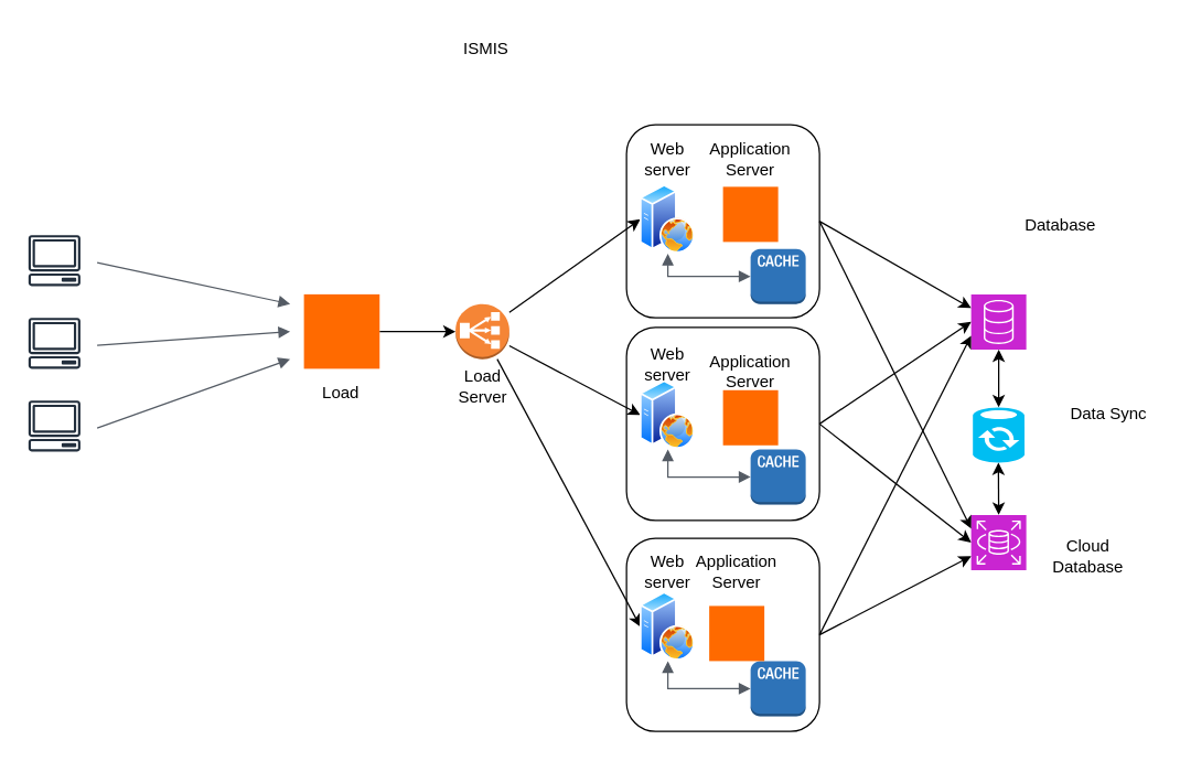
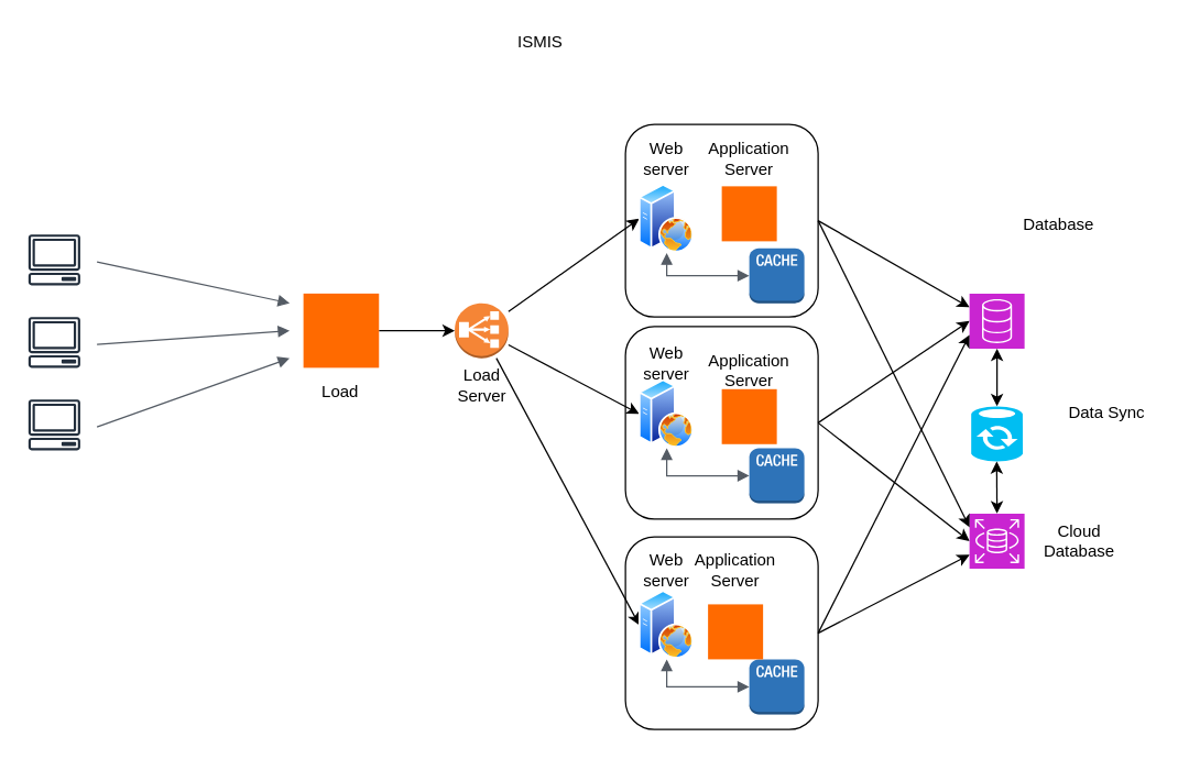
- <mxCell id="28" value="ISMIS&amp;nbsp;" style="text;html=1;align=center;verticalAlign=middle;whiteSpace=wrap;rounded=0;" vertex="1" parent="1"><mxGeometry x="324" y="20" width="60" height="30" as="geometry" /></mxCell>
+ <mxCell id="28" value="ISMIS&amp;nbsp;" style="text;html=1;align=center;verticalAlign=middle;whiteSpace=wrap;rounded=0;" vertex="1" parent="1"><mxGeometry x="364" y="15" width="60" height="30" as="geometry" /></mxCell>
- <mxCell id="41" value="Cloud Database" style="text;html=1;align=center;verticalAlign=middle;whiteSpace=wrap;rounded=0;" vertex="1" parent="1"><mxGeometry x="759" y="388" width="60" height="30" as="geometry" /></mxCell>
+ <mxCell id="41" value="Cloud Database" style="text;html=1;align=center;verticalAlign=middle;whiteSpace=wrap;rounded=0;" vertex="1" parent="1"><mxGeometry x="754" y="378" width="60" height="30" as="geometry" /></mxCell>
